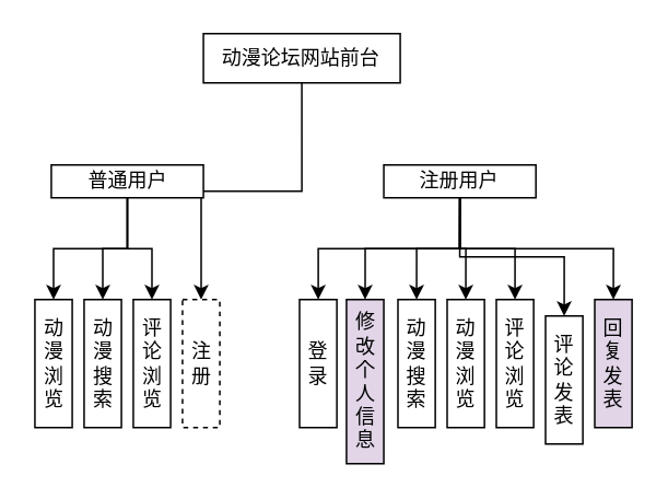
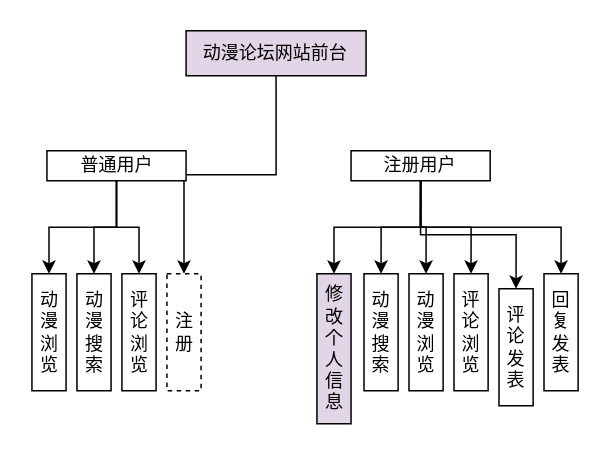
- <mxCell id="3" value="动漫论坛网站前台" style="rounded=0;whiteSpace=wrap;html=1;" vertex="1" parent="1"><mxGeometry x="123.38" y="20" width="120" height="30" as="geometry" /></mxCell>
+ <mxCell id="3" value="动漫论坛网站前台" style="rounded=0;whiteSpace=wrap;html=1;fillColor=#e1d5e7;" vertex="1" parent="1"><mxGeometry x="123.38" y="20" width="120" height="30" as="geometry" /></mxCell>
- <mxCell id="19" style="edgeStyle=orthogonalEdgeStyle;rounded=0;orthogonalLoop=1;jettySize=auto;html=1;exitX=0.5;exitY=1;exitDx=0;exitDy=0;" edge="1" parent="1" source="20" target="7"><mxGeometry relative="1" as="geometry" /></mxCell>
- <mxCell id="7" value="登录" style="rounded=0;whiteSpace=wrap;html=1;strokeColor=#000000;" vertex="1" parent="1"><mxGeometry x="182" y="182" width="22.75" height="78" as="geometry" /></mxCell>
- <mxCell id="22" value="回复发表" style="rounded=0;whiteSpace=wrap;html=1;strokeColor=#000000;fillColor=#e1d5e7;" vertex="1" parent="1"><mxGeometry x="362" y="182" width="22.75" height="78" as="geometry" /></mxCell>
+ <mxCell id="22" value="回复发表" style="rounded=0;whiteSpace=wrap;html=1;strokeColor=#000000;" vertex="1" parent="1"><mxGeometry x="362" y="182" width="22.75" height="78" as="geometry" /></mxCell>
